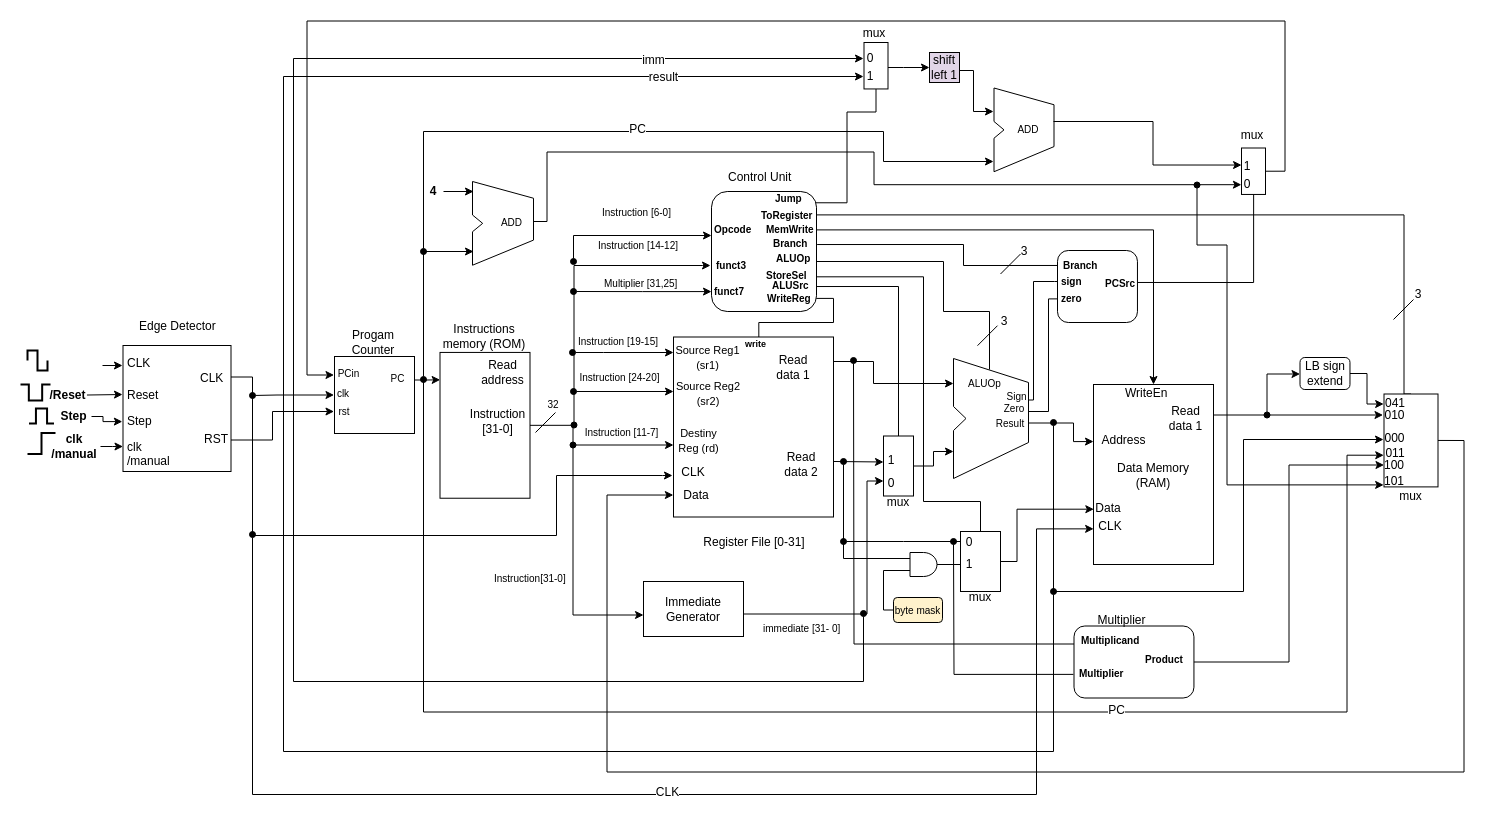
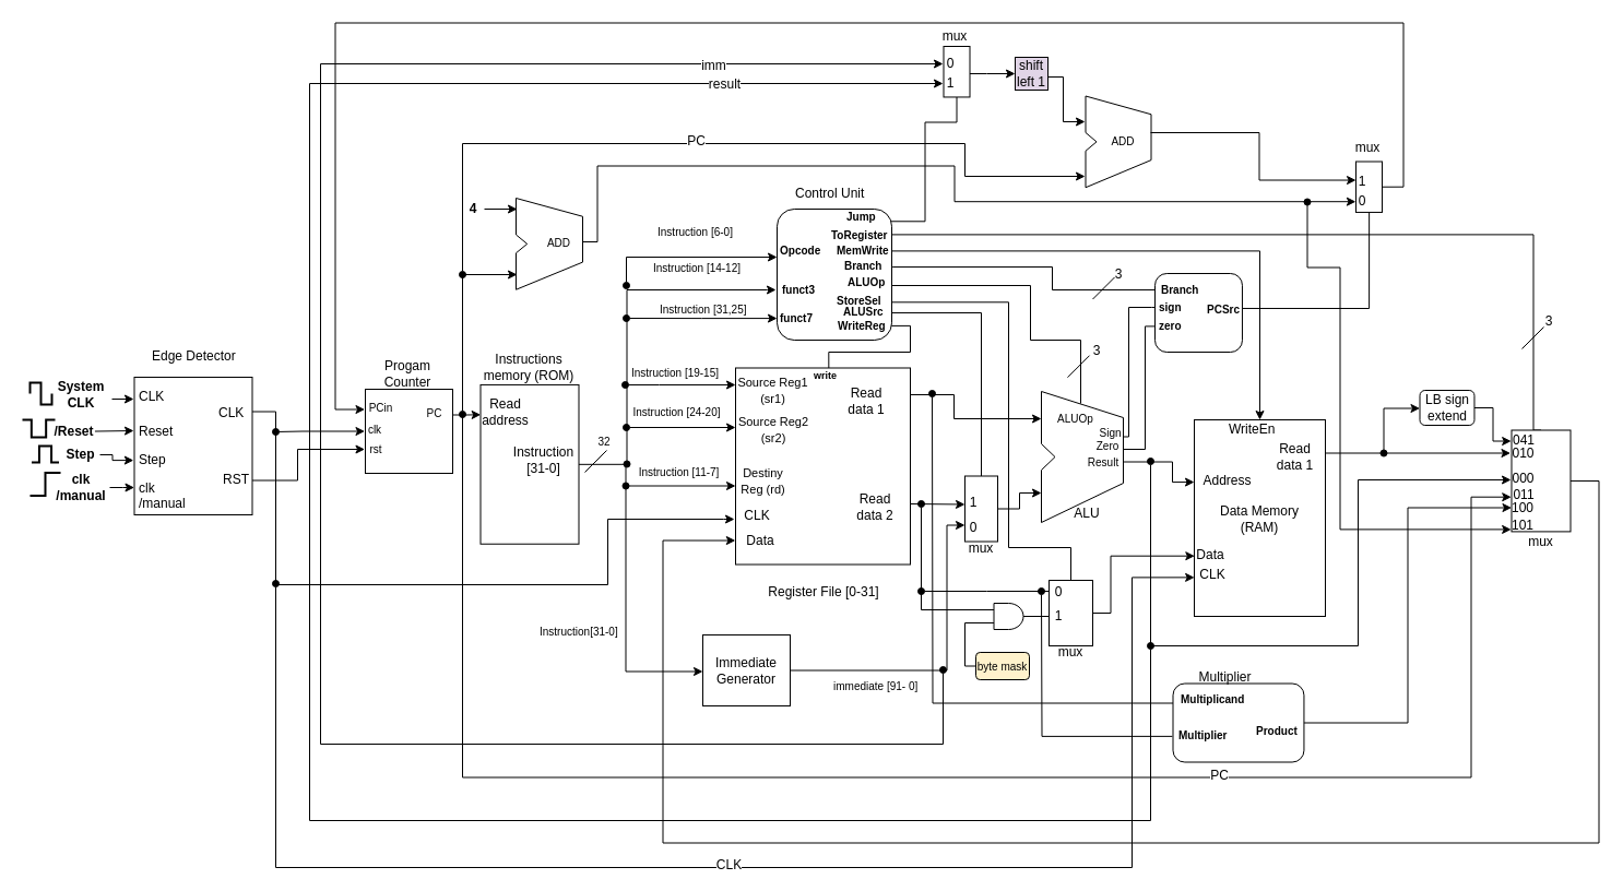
- <mxCell id="110" value="&lt;span&gt;&lt;font style=&quot;font-size: 10px&quot;&gt;Multiplier [31,25]&lt;/font&gt;&lt;/span&gt;" style="text;html=1;" parent="1" vertex="1"><mxGeometry x="601.5" y="269" width="70" height="30" as="geometry" /></mxCell>
+ <mxCell id="110" value="&lt;span&gt;&lt;font style=&quot;font-size: 10px&quot;&gt;Instruction [31,25]&lt;/font&gt;&lt;/span&gt;" style="text;html=1;" parent="1" vertex="1"><mxGeometry x="601.5" y="269" width="70" height="30" as="geometry" /></mxCell>
+ <mxCell id="238" value="&lt;b&gt;System&lt;br&gt;CLK&lt;br&gt;&lt;/b&gt;" style="text;html=1;strokeColor=none;fillColor=none;align=center;verticalAlign=middle;whiteSpace=wrap;rounded=0;strokeWidth=2;" parent="237" vertex="1"><mxGeometry x="20" y="0.5" width="30" height="20" as="geometry" /></mxCell>
- <mxCell id="32" value="Read address" style="text;html=1;strokeColor=none;fillColor=none;align=center;verticalAlign=middle;whiteSpace=wrap;rounded=0;" parent="30" vertex="1"><mxGeometry x="40" y="32.755" width="45" height="16.2" as="geometry" /></mxCell>
+ <mxCell id="32" value="Read address" style="text;html=1;strokeColor=none;fillColor=none;align=center;verticalAlign=middle;whiteSpace=wrap;rounded=0;" parent="30" vertex="1"><mxGeometry y="37.755" width="45" height="16.2" as="geometry" /></mxCell>
+ <mxCell id="27" value="ALU" style="text;html=1;strokeColor=none;fillColor=none;align=center;verticalAlign=middle;whiteSpace=wrap;rounded=0;" parent="15" vertex="1"><mxGeometry x="23" y="102" width="37.5" height="20" as="geometry" /></mxCell>
- <mxCell id="53" value="Immediate&lt;br&gt;Generator&lt;br&gt;" style="rounded=0;whiteSpace=wrap;html=1;" parent="1" vertex="1"><mxGeometry x="643" y="581" width="100" height="55" as="geometry" /></mxCell>
+ <mxCell id="53" value="Immediate&lt;br&gt;Generator&lt;br&gt;" style="rounded=0;whiteSpace=wrap;html=1;" parent="1" vertex="1"><mxGeometry x="643" y="581" width="80" height="65" as="geometry" /></mxCell>
- <mxCell id="69" value="&lt;font style=&quot;font-size: 10px&quot;&gt;immediate [31- 0]&lt;/font&gt;" style="text;html=1;" parent="1" vertex="1"><mxGeometry x="761" y="614" width="82" height="30" as="geometry" /></mxCell>
+ <mxCell id="69" value="&lt;font style=&quot;font-size: 10px&quot;&gt;immediate [91- 0]&lt;/font&gt;" style="text;html=1;" parent="1" vertex="1"><mxGeometry x="761" y="614" width="82" height="30" as="geometry" /></mxCell>
- <mxCell id="178" value="&lt;font style=&quot;font-size: 10px&quot;&gt;&lt;b&gt;Product&lt;/b&gt;&lt;/font&gt;" style="text;html=1;" parent="176" vertex="1"><mxGeometry x="69" y="19" width="40.5" height="26" as="geometry" /></mxCell>
+ <mxCell id="178" value="&lt;font style=&quot;font-size: 10px&quot;&gt;&lt;b&gt;Product&lt;/b&gt;&lt;/font&gt;" style="text;html=1;" parent="176" vertex="1"><mxGeometry x="74" y="29" width="40.5" height="26" as="geometry" /></mxCell>
